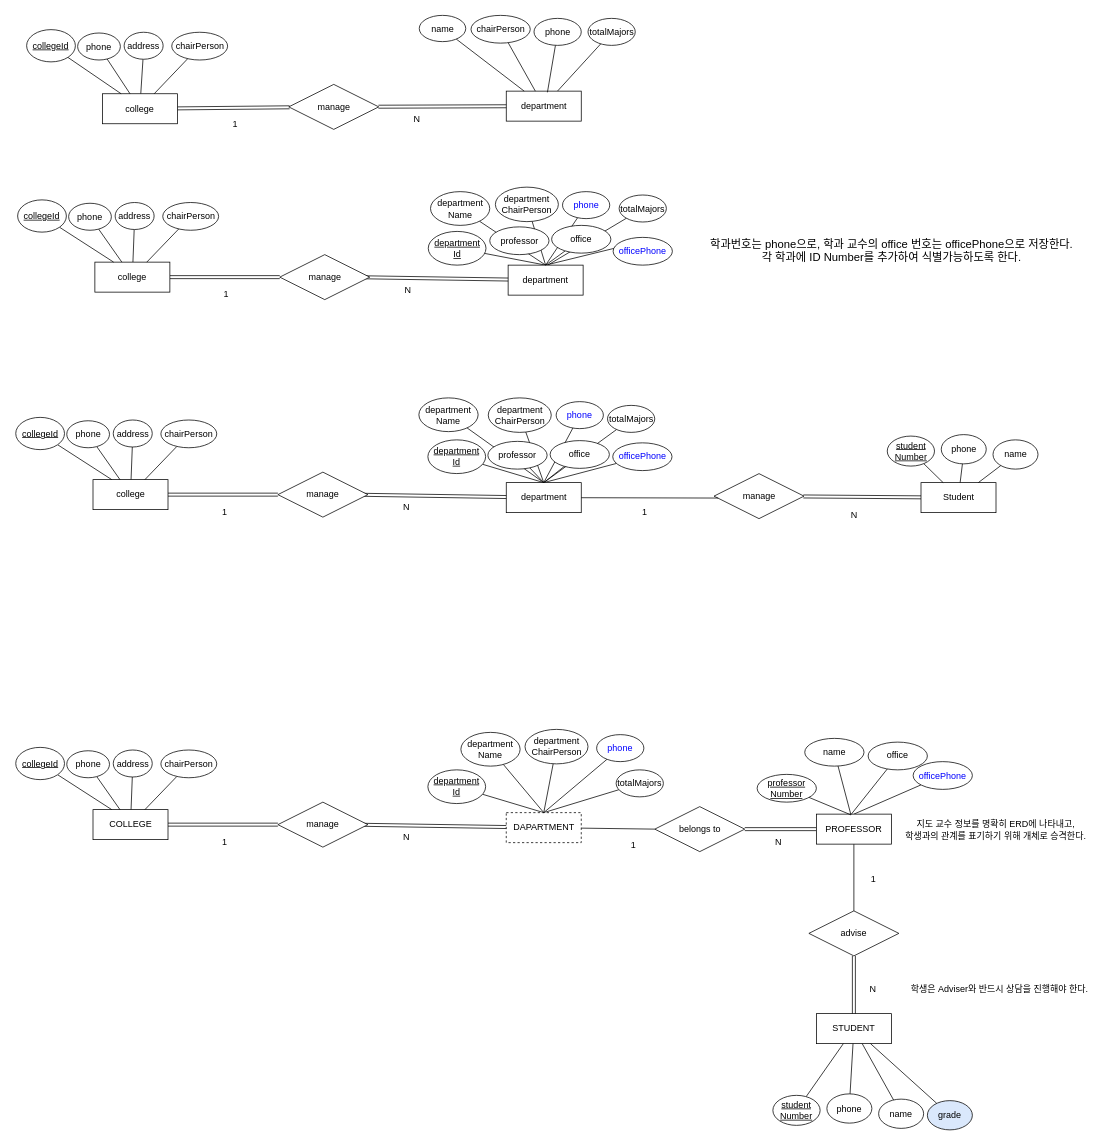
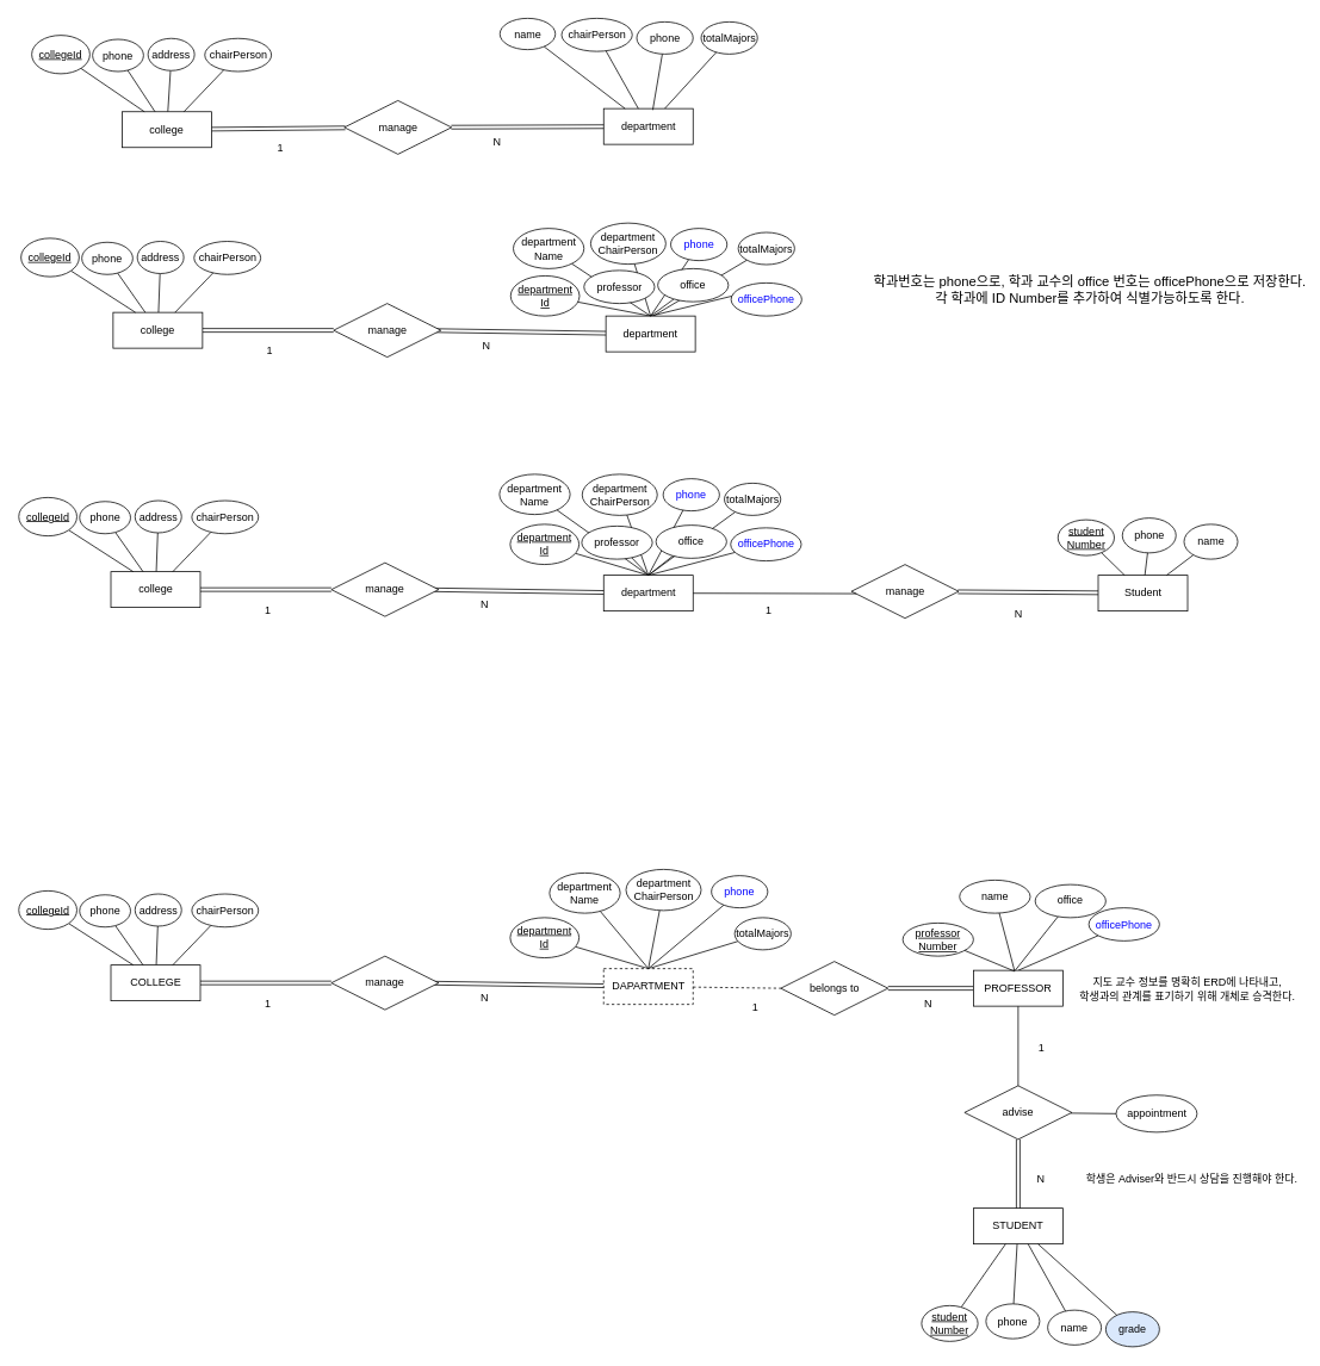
- <mxCell id="40" value="&lt;font style=&quot;font-size: 15px;&quot;&gt;학과번호는 phone으로, 학과 교수의 office 번호는 officePhone으로 저장한다.&lt;/font&gt;&lt;div&gt;&lt;span style=&quot;font-size: 15px;&quot;&gt;각 학과에 ID Number를 추가하여 식별가능하도록 한다.&lt;/span&gt;&lt;/div&gt;" style="text;html=1;align=center;verticalAlign=middle;resizable=0;points=[];autosize=1;strokeColor=none;fillColor=none;" parent="1" vertex="1"><mxGeometry x="945" y="309" width="485" height="48" as="geometry" /></mxCell>
+ <mxCell id="40" value="&lt;font style=&quot;font-size: 15px;&quot;&gt;학과번호는 phone으로, 학과 교수의 office 번호는 officePhone으로 저장한다.&lt;/font&gt;&lt;div&gt;&lt;span style=&quot;font-size: 15px;&quot;&gt;각 학과에 ID Number를 추가하여 식별가능하도록 한다.&lt;/span&gt;&lt;/div&gt;" style="text;html=1;align=center;verticalAlign=middle;resizable=0;points=[];autosize=1;strokeColor=none;fillColor=none;" parent="1" vertex="1"><mxGeometry x="975" y="299" width="485" height="48" as="geometry" /></mxCell>
- <mxCell id="152" style="rounded=0;orthogonalLoop=1;jettySize=auto;html=1;entryX=0;entryY=0.5;entryDx=0;entryDy=0;endArrow=none;endFill=0;" parent="1" source="110" target="146" edge="1"><mxGeometry relative="1" as="geometry" /></mxCell>
+ <mxCell id="152" style="rounded=0;orthogonalLoop=1;jettySize=auto;html=1;entryX=0;entryY=0.5;entryDx=0;entryDy=0;endArrow=none;endFill=0;dashed=1;" parent="1" source="110" target="146" edge="1"><mxGeometry relative="1" as="geometry" /></mxCell>
+ <mxCell id="150" style="rounded=0;orthogonalLoop=1;jettySize=auto;html=1;entryX=0;entryY=0.5;entryDx=0;entryDy=0;endArrow=none;endFill=0;" parent="1" source="151" target="155" edge="1"><mxGeometry relative="1" as="geometry" /></mxCell>
+ <mxCell id="155" value="appointment" style="ellipse;whiteSpace=wrap;html=1;align=center;" parent="1" vertex="1"><mxGeometry x="1247.5" y="1224.5" width="90.5" height="41.5" as="geometry" /></mxCell>
